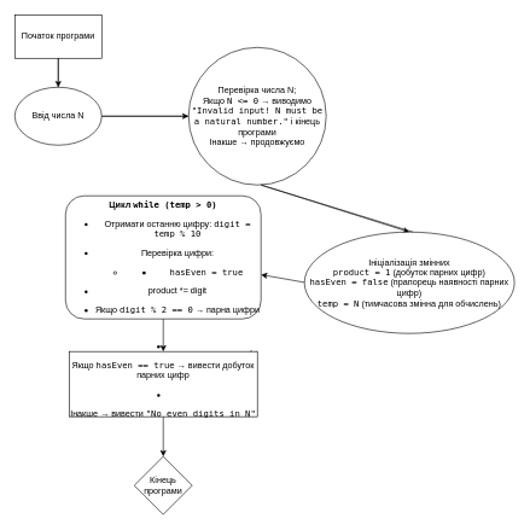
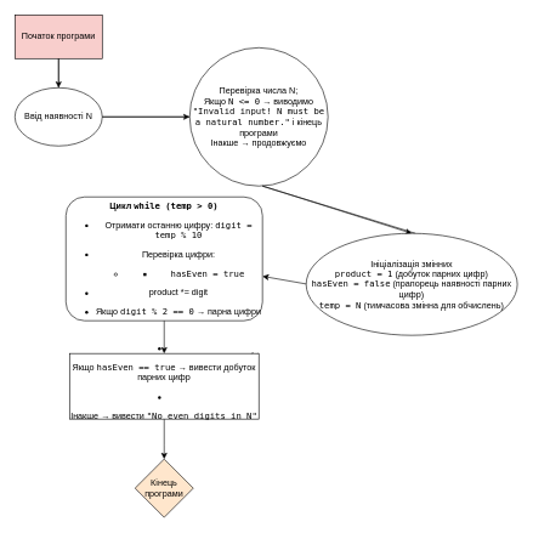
- <mxCell id="2" value="Початок програми" style="rounded=0;whiteSpace=wrap;html=1;" parent="1" vertex="1"><mxGeometry x="20" y="20" width="120" height="60" as="geometry" /></mxCell>
+ <mxCell id="2" value="Початок програми" style="rounded=0;whiteSpace=wrap;html=1;fillColor=#f8cecc;" parent="1" vertex="1"><mxGeometry x="20" y="20" width="120" height="60" as="geometry" /></mxCell>
- <mxCell id="3" value="Ввід числа N" style="ellipse;whiteSpace=wrap;html=1;" parent="1" vertex="1"><mxGeometry x="20" y="120" width="120" height="80" as="geometry" /></mxCell>
+ <mxCell id="3" value="Ввід наявності N" style="ellipse;whiteSpace=wrap;html=1;" parent="1" vertex="1"><mxGeometry x="20" y="120" width="120" height="80" as="geometry" /></mxCell>
- <mxCell id="15" value="Кінець програми" style="rhombus;whiteSpace=wrap;html=1;" vertex="1" parent="1"><mxGeometry x="185" y="630" width="80" height="80" as="geometry" /></mxCell>
+ <mxCell id="15" value="Кінець програми" style="rhombus;whiteSpace=wrap;html=1;fillColor=#ffe6cc;" vertex="1" parent="1"><mxGeometry x="185" y="630" width="80" height="80" as="geometry" /></mxCell>
